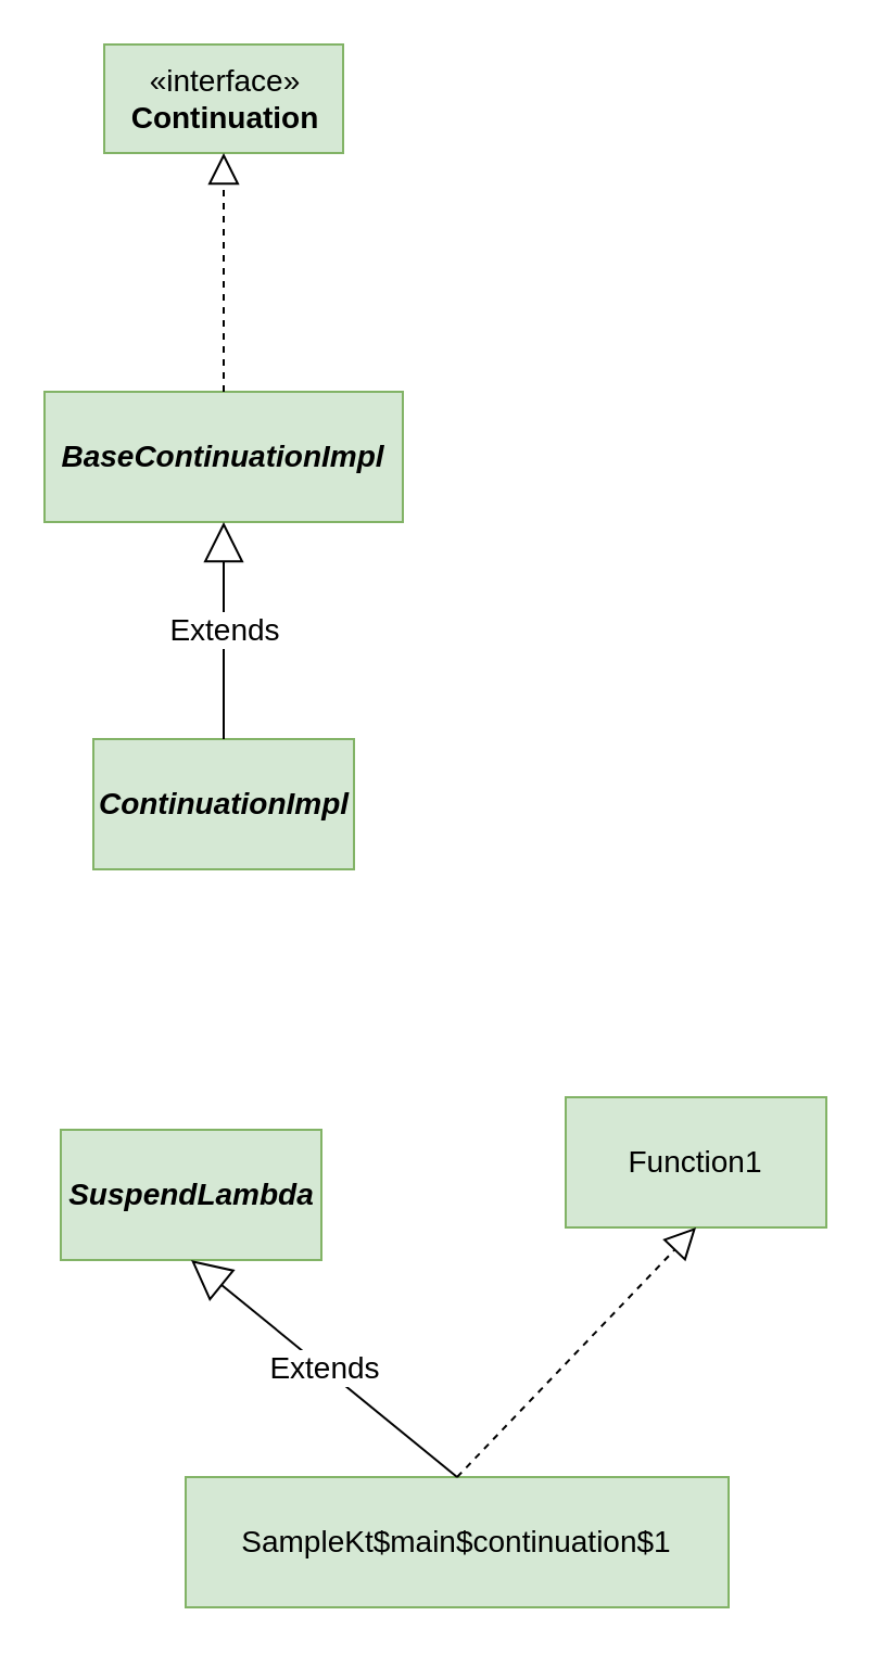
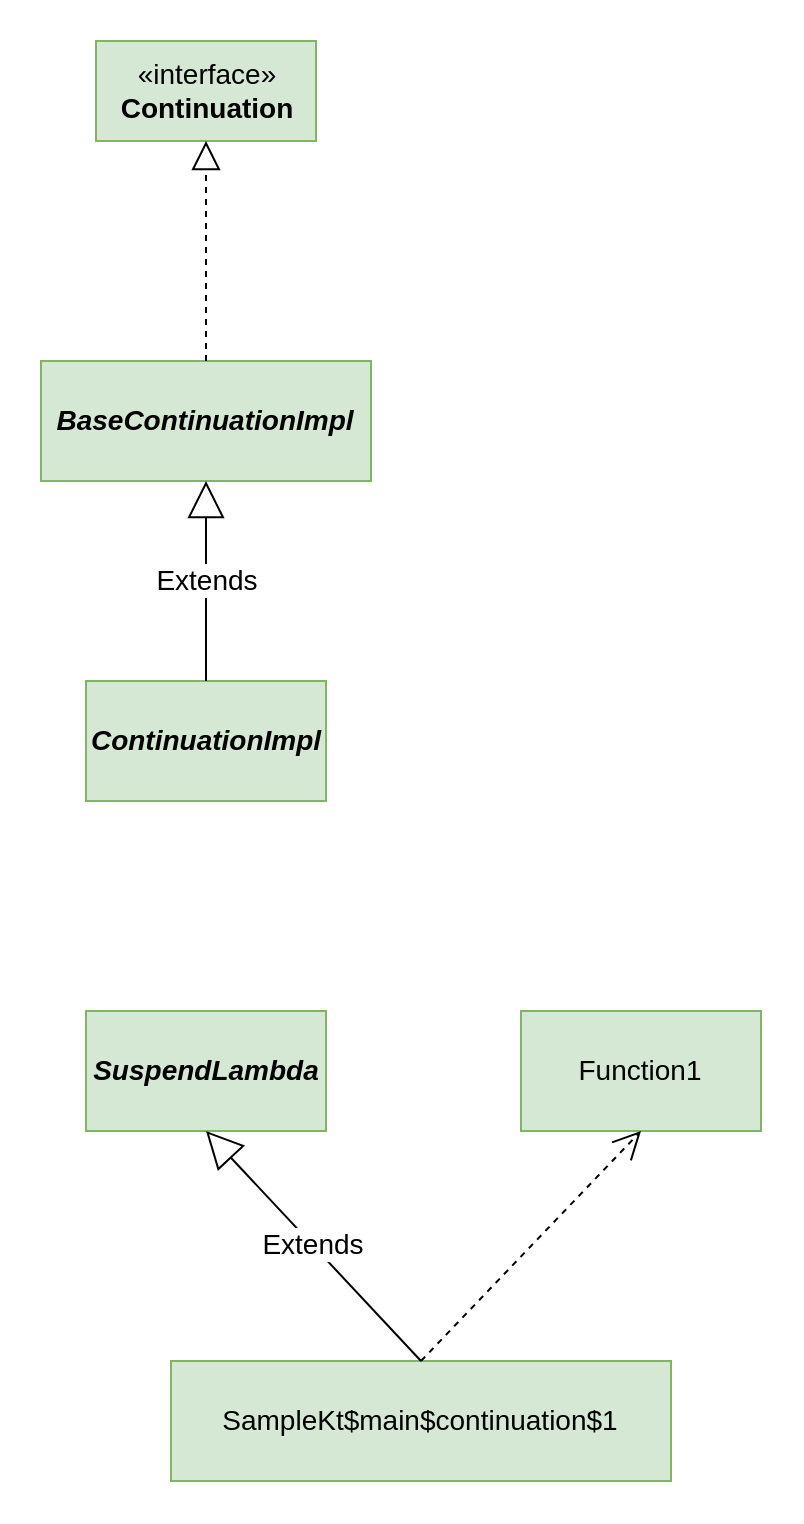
- <mxCell id="3" value="&lt;i style=&quot;font-size: 14px;&quot;&gt;&lt;b style=&quot;font-size: 14px;&quot;&gt;SuspendLambda&lt;/b&gt;&lt;/i&gt;" style="rounded=0;whiteSpace=wrap;html=1;fontSize=14;fillColor=#d5e8d4;strokeColor=#82b366;" parent="1" vertex="1"><mxGeometry x="27.5" y="520" width="120" height="60" as="geometry" /></mxCell>
+ <mxCell id="3" value="&lt;i style=&quot;font-size: 14px;&quot;&gt;&lt;b style=&quot;font-size: 14px;&quot;&gt;SuspendLambda&lt;/b&gt;&lt;/i&gt;" style="rounded=0;whiteSpace=wrap;html=1;fontSize=14;fillColor=#d5e8d4;strokeColor=#82b366;" parent="1" vertex="1"><mxGeometry x="42.5" y="505" width="120" height="60" as="geometry" /></mxCell>
- <mxCell id="11" value="" style="endArrow=block;dashed=1;endFill=0;endSize=12;html=1;rounded=0;exitX=0.5;exitY=0;exitDx=0;exitDy=0;entryX=0.5;entryY=1;entryDx=0;entryDy=0;fontSize=14;" parent="1" source="2" target="10" edge="1"><mxGeometry width="160" relative="1" as="geometry"><mxPoint x="280" y="430" as="sourcePoint" /><mxPoint x="440" y="430" as="targetPoint" /></mxGeometry></mxCell>
+ <mxCell id="11" value="" style="endArrow=open;dashed=1;endFill=0;endSize=12;html=1;rounded=0;exitX=0.5;exitY=0;exitDx=0;exitDy=0;entryX=0.5;entryY=1;entryDx=0;entryDy=0;fontSize=14;" parent="1" source="2" target="10" edge="1"><mxGeometry width="160" relative="1" as="geometry"><mxPoint x="280" y="430" as="sourcePoint" /><mxPoint x="440" y="430" as="targetPoint" /></mxGeometry></mxCell>
